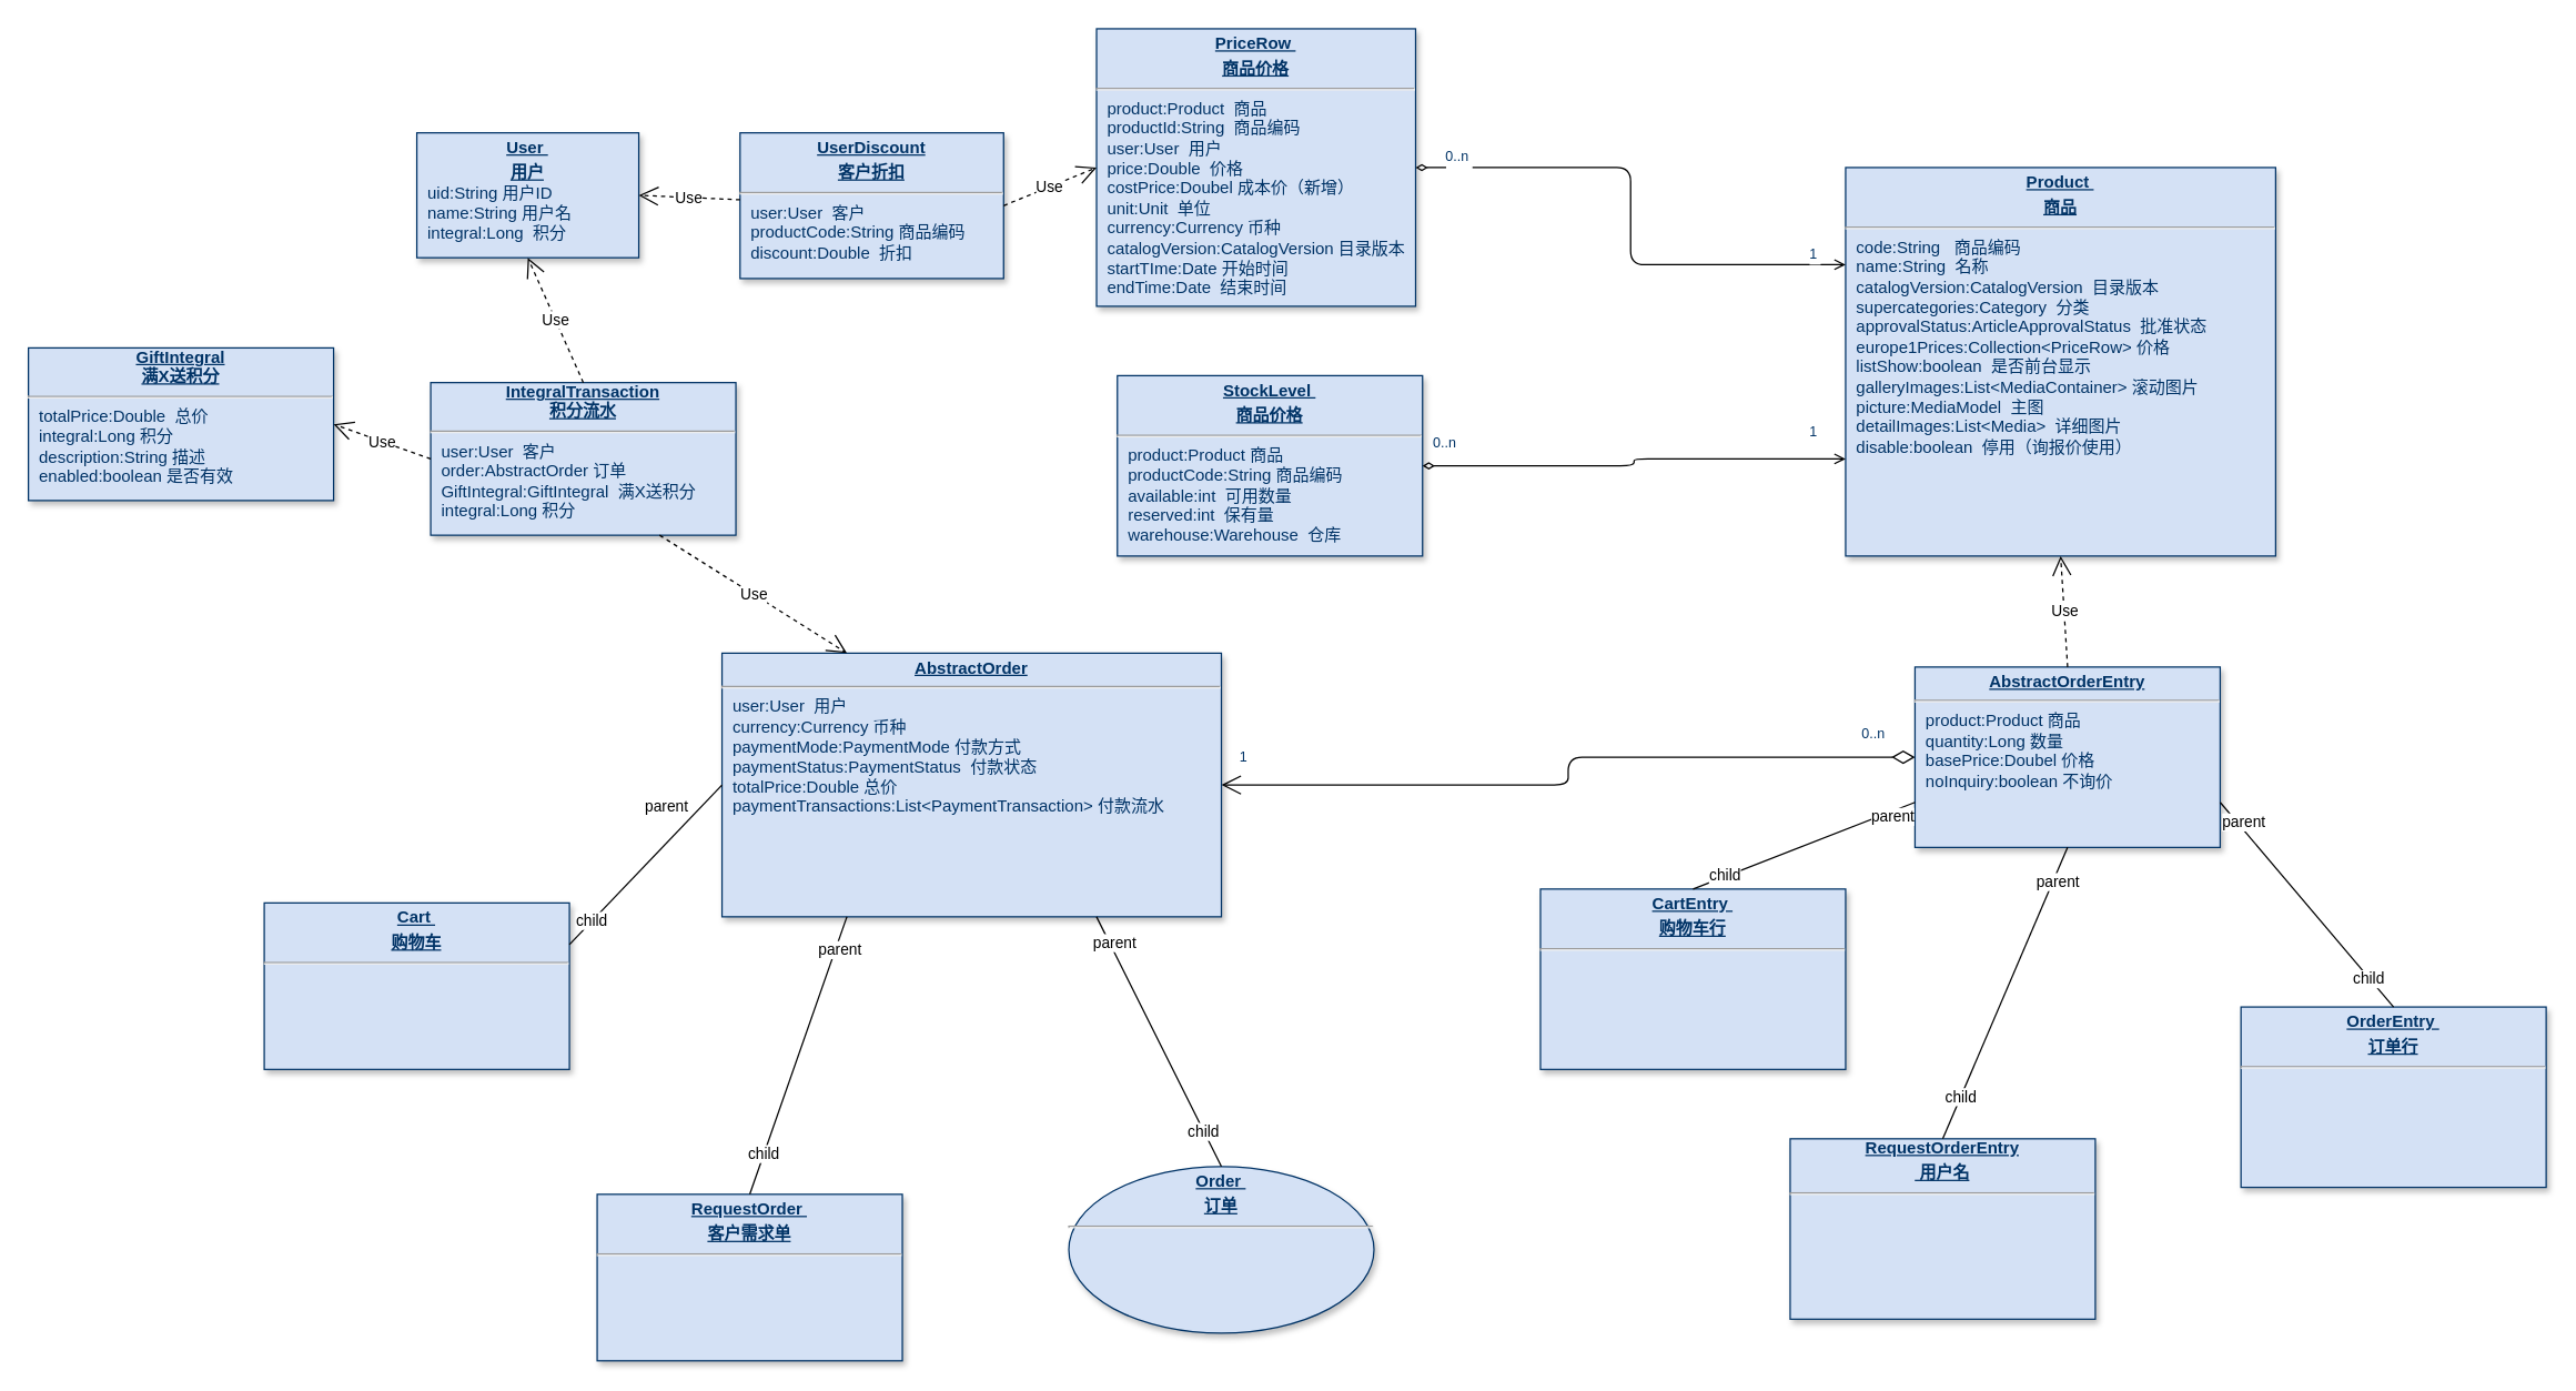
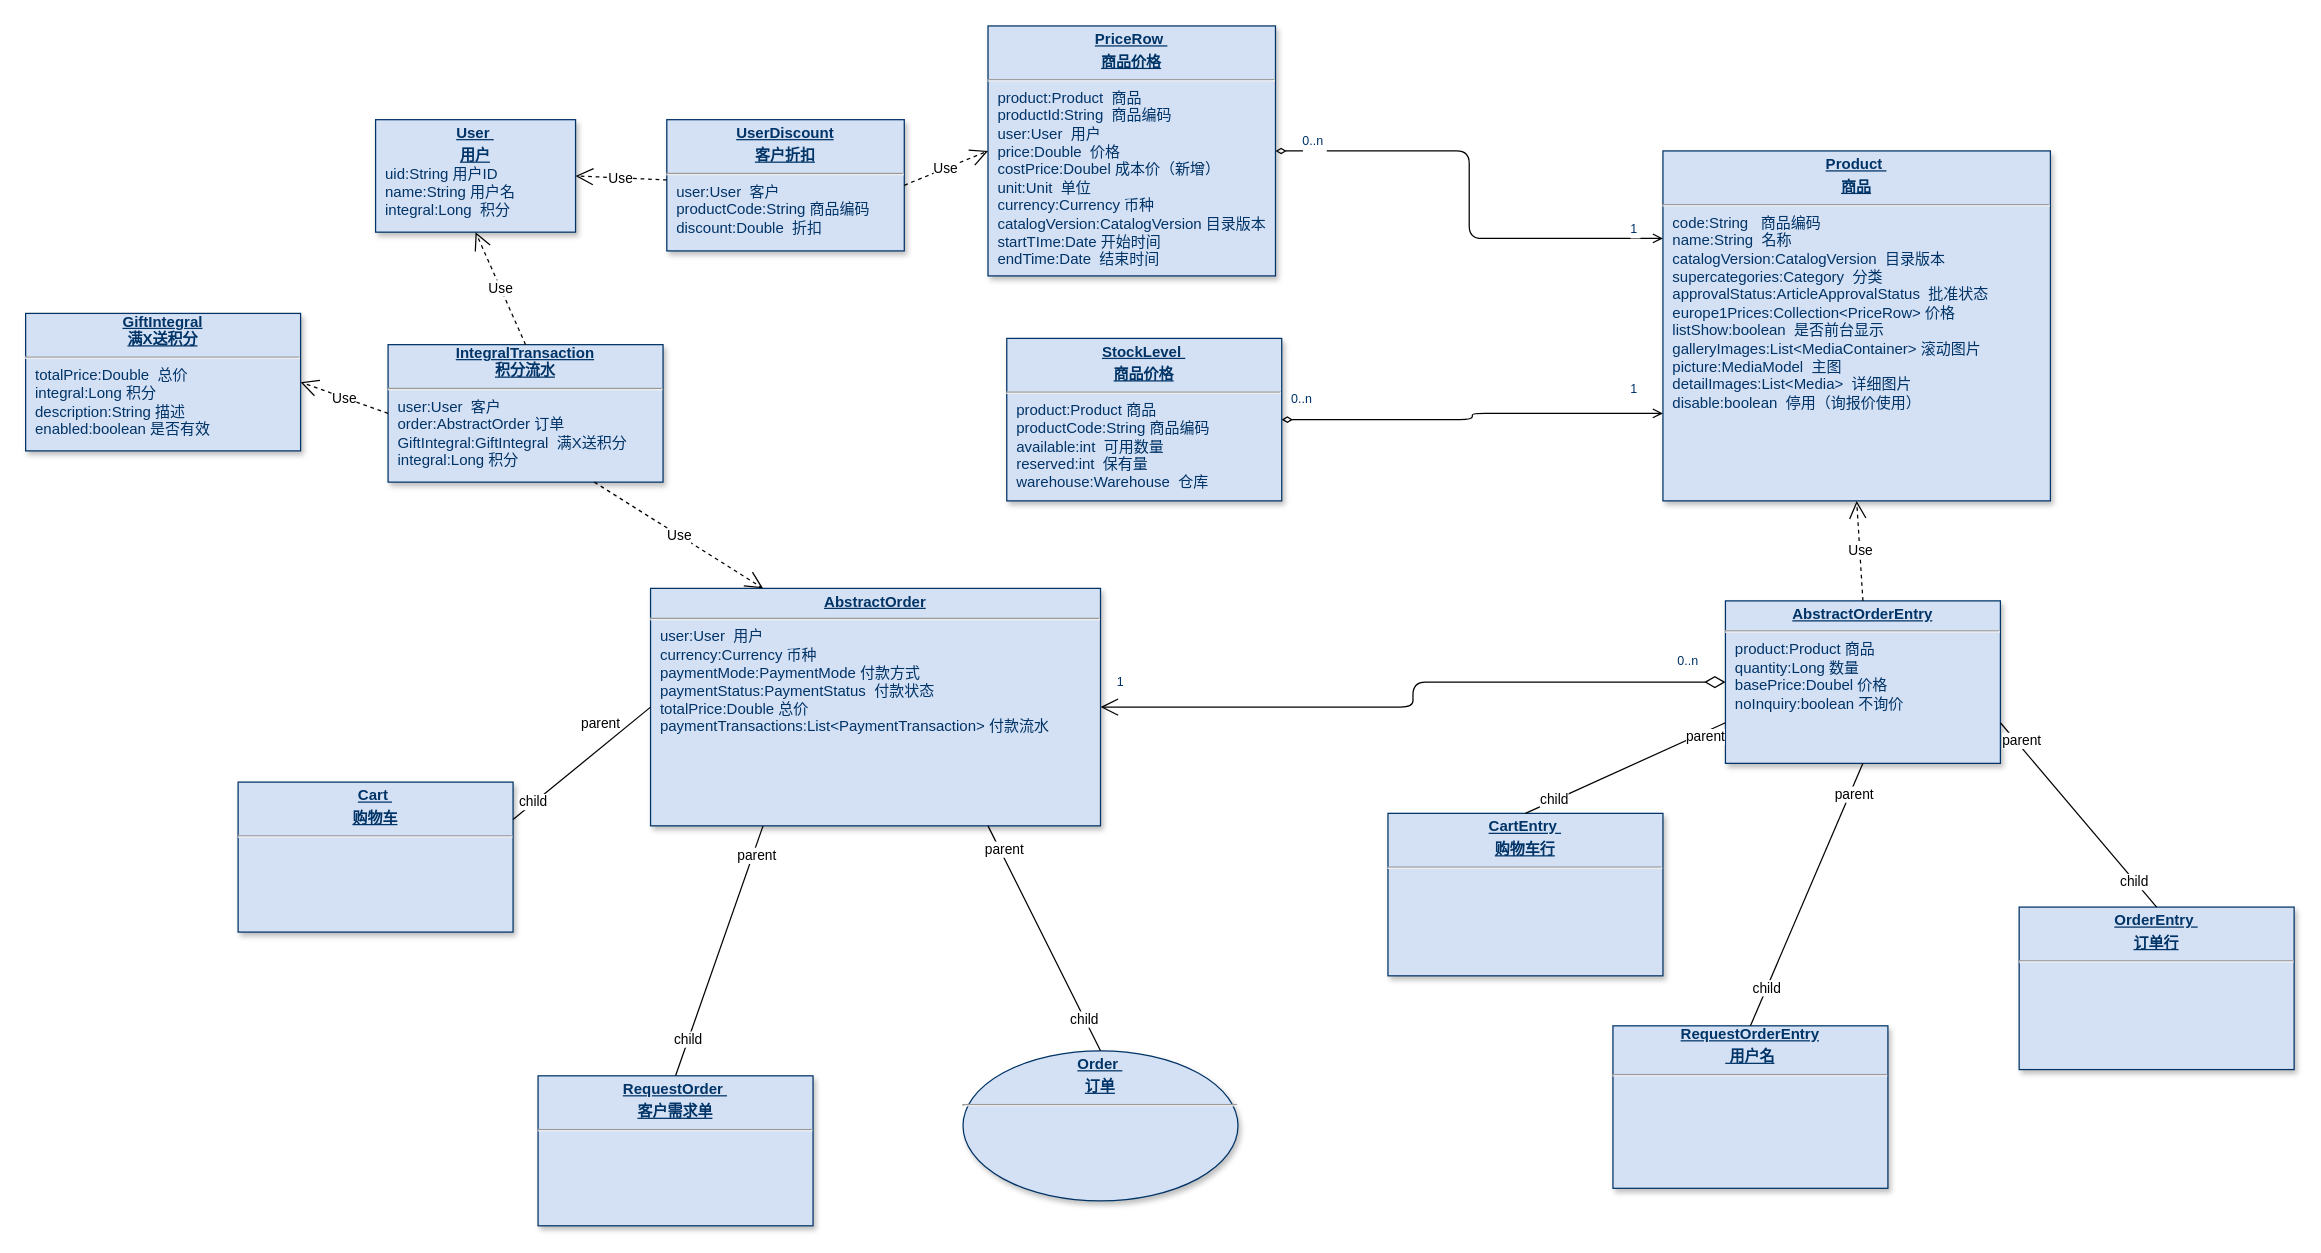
- <mxCell id="11" value="&lt;p style=&quot;margin: 0px ; margin-top: 4px ; text-align: center ; text-decoration: underline&quot;&gt;&lt;b&gt;CartEntry&amp;nbsp;&lt;/b&gt;&lt;/p&gt;&lt;p style=&quot;margin: 0px ; margin-top: 4px ; text-align: center ; text-decoration: underline&quot;&gt;&lt;b&gt;购物车行&lt;/b&gt;&lt;/p&gt;&lt;hr&gt;&lt;p style=&quot;margin: 0px ; margin-left: 8px&quot;&gt;&lt;br&gt;&lt;/p&gt;" style="verticalAlign=top;align=left;overflow=fill;fontSize=12;fontFamily=Helvetica;html=1;strokeColor=#003366;shadow=1;fillColor=#D4E1F5;fontColor=#003366" parent="1" vertex="1"><mxGeometry x="1110" y="640" width="220" height="130" as="geometry" /></mxCell>
+ <mxCell id="11" value="&lt;p style=&quot;margin: 0px ; margin-top: 4px ; text-align: center ; text-decoration: underline&quot;&gt;&lt;b&gt;CartEntry&amp;nbsp;&lt;/b&gt;&lt;/p&gt;&lt;p style=&quot;margin: 0px ; margin-top: 4px ; text-align: center ; text-decoration: underline&quot;&gt;&lt;b&gt;购物车行&lt;/b&gt;&lt;/p&gt;&lt;hr&gt;&lt;p style=&quot;margin: 0px ; margin-left: 8px&quot;&gt;&lt;br&gt;&lt;/p&gt;" style="verticalAlign=top;align=left;overflow=fill;fontSize=12;fontFamily=Helvetica;html=1;strokeColor=#003366;shadow=1;fillColor=#D4E1F5;fontColor=#003366" parent="1" vertex="1"><mxGeometry x="1110" y="650" width="220" height="130" as="geometry" /></mxCell>
- <mxCell id="10" value="&lt;p style=&quot;margin: 0px ; margin-top: 4px ; text-align: center ; text-decoration: underline&quot;&gt;&lt;b&gt;Cart&amp;nbsp;&lt;/b&gt;&lt;/p&gt;&lt;p style=&quot;margin: 0px ; margin-top: 4px ; text-align: center ; text-decoration: underline&quot;&gt;&lt;b&gt;购物车&lt;/b&gt;&lt;/p&gt;&lt;hr&gt;&lt;p style=&quot;margin: 0px ; margin-left: 8px&quot;&gt;&lt;br&gt;&lt;/p&gt;" style="verticalAlign=top;align=left;overflow=fill;fontSize=12;fontFamily=Helvetica;html=1;strokeColor=#003366;shadow=1;fillColor=#D4E1F5;fontColor=#003366" parent="1" vertex="1"><mxGeometry x="190" y="650" width="220" height="120" as="geometry" /></mxCell>
+ <mxCell id="10" value="&lt;p style=&quot;margin: 0px ; margin-top: 4px ; text-align: center ; text-decoration: underline&quot;&gt;&lt;b&gt;Cart&amp;nbsp;&lt;/b&gt;&lt;/p&gt;&lt;p style=&quot;margin: 0px ; margin-top: 4px ; text-align: center ; text-decoration: underline&quot;&gt;&lt;b&gt;购物车&lt;/b&gt;&lt;/p&gt;&lt;hr&gt;&lt;p style=&quot;margin: 0px ; margin-left: 8px&quot;&gt;&lt;br&gt;&lt;/p&gt;" style="verticalAlign=top;align=left;overflow=fill;fontSize=12;fontFamily=Helvetica;html=1;strokeColor=#003366;shadow=1;fillColor=#D4E1F5;fontColor=#003366" parent="1" vertex="1"><mxGeometry x="190" y="625" width="220" height="120" as="geometry" /></mxCell>
